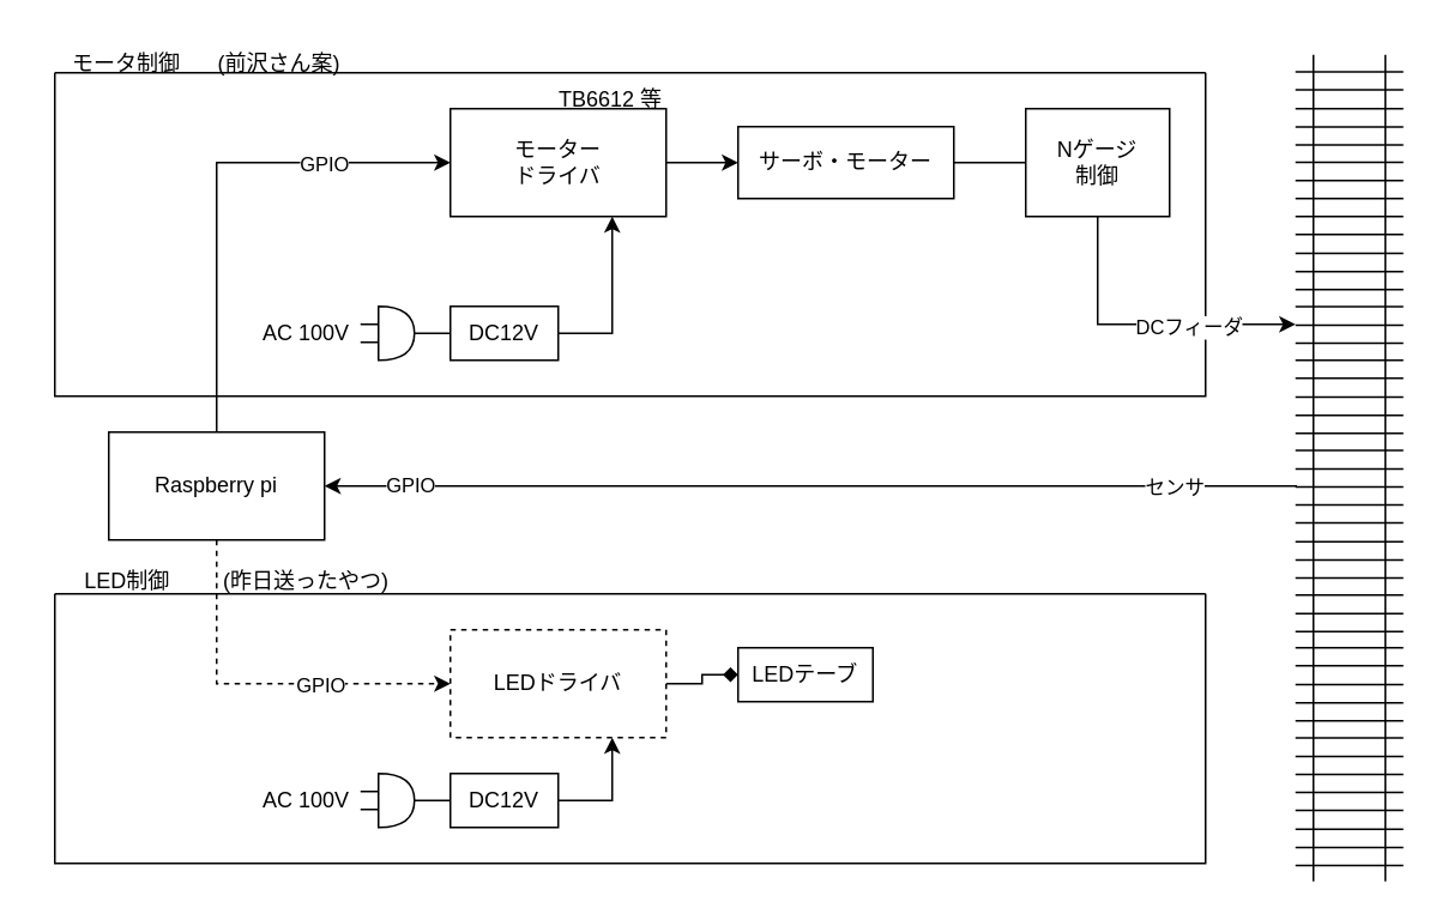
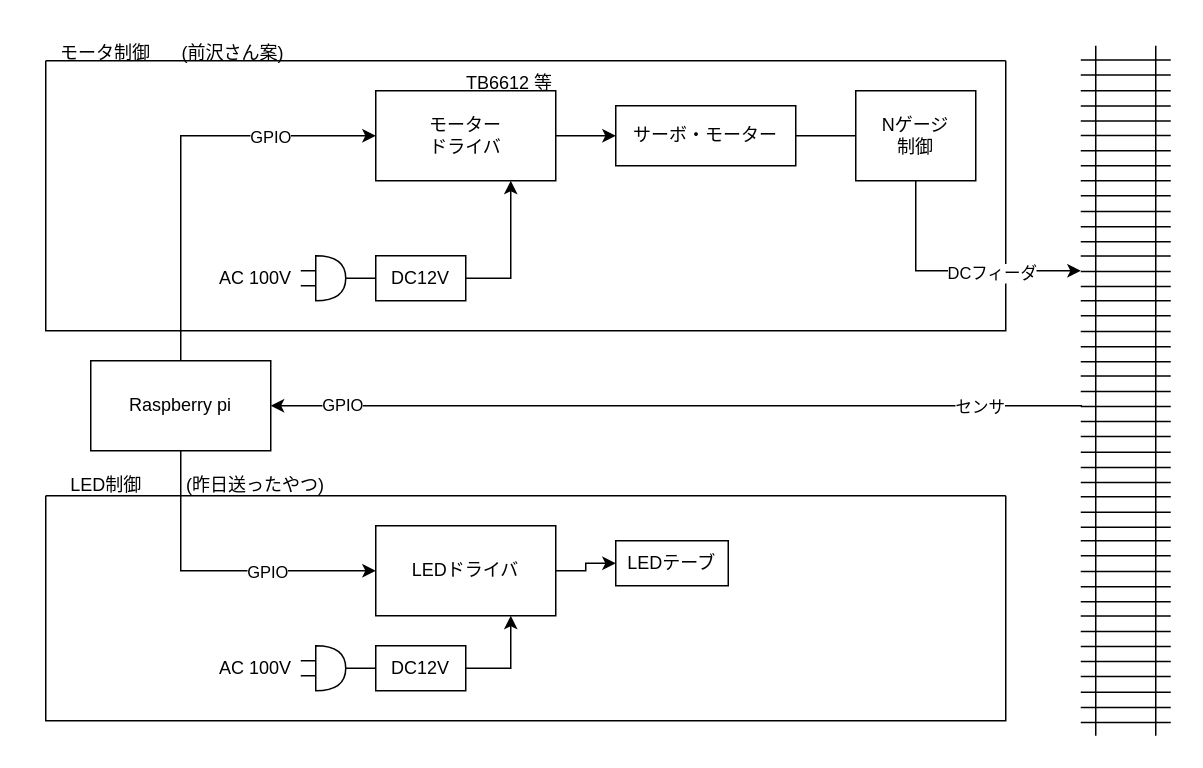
- <mxCell id="6" style="edgeStyle=orthogonalEdgeStyle;rounded=0;orthogonalLoop=1;jettySize=auto;html=1;exitX=0.5;exitY=1;exitDx=0;exitDy=0;entryX=0;entryY=0.5;entryDx=0;entryDy=0;dashed=1;" edge="1" parent="1" source="8" target="74"><mxGeometry relative="1" as="geometry" /></mxCell>
+ <mxCell id="6" style="edgeStyle=orthogonalEdgeStyle;rounded=0;orthogonalLoop=1;jettySize=auto;html=1;exitX=0.5;exitY=1;exitDx=0;exitDy=0;entryX=0;entryY=0.5;entryDx=0;entryDy=0;" edge="1" parent="1" source="8" target="74"><mxGeometry relative="1" as="geometry" /></mxCell>
- <mxCell id="73" style="edgeStyle=orthogonalEdgeStyle;rounded=0;orthogonalLoop=1;jettySize=auto;html=1;exitX=1;exitY=0.5;exitDx=0;exitDy=0;endArrow=diamond;" edge="1" parent="72" source="74" target="75"><mxGeometry relative="1" as="geometry" /></mxCell>
+ <mxCell id="73" style="edgeStyle=orthogonalEdgeStyle;rounded=0;orthogonalLoop=1;jettySize=auto;html=1;exitX=1;exitY=0.5;exitDx=0;exitDy=0;" edge="1" parent="72" source="74" target="75"><mxGeometry relative="1" as="geometry" /></mxCell>
- <mxCell id="74" value="LEDドライバ" style="rounded=0;whiteSpace=wrap;html=1;dashed=1;" vertex="1" parent="72"><mxGeometry x="220" y="20" width="120" height="60" as="geometry" /></mxCell>
+ <mxCell id="74" value="LEDドライバ" style="rounded=0;whiteSpace=wrap;html=1;" vertex="1" parent="72"><mxGeometry x="220" y="20" width="120" height="60" as="geometry" /></mxCell>
